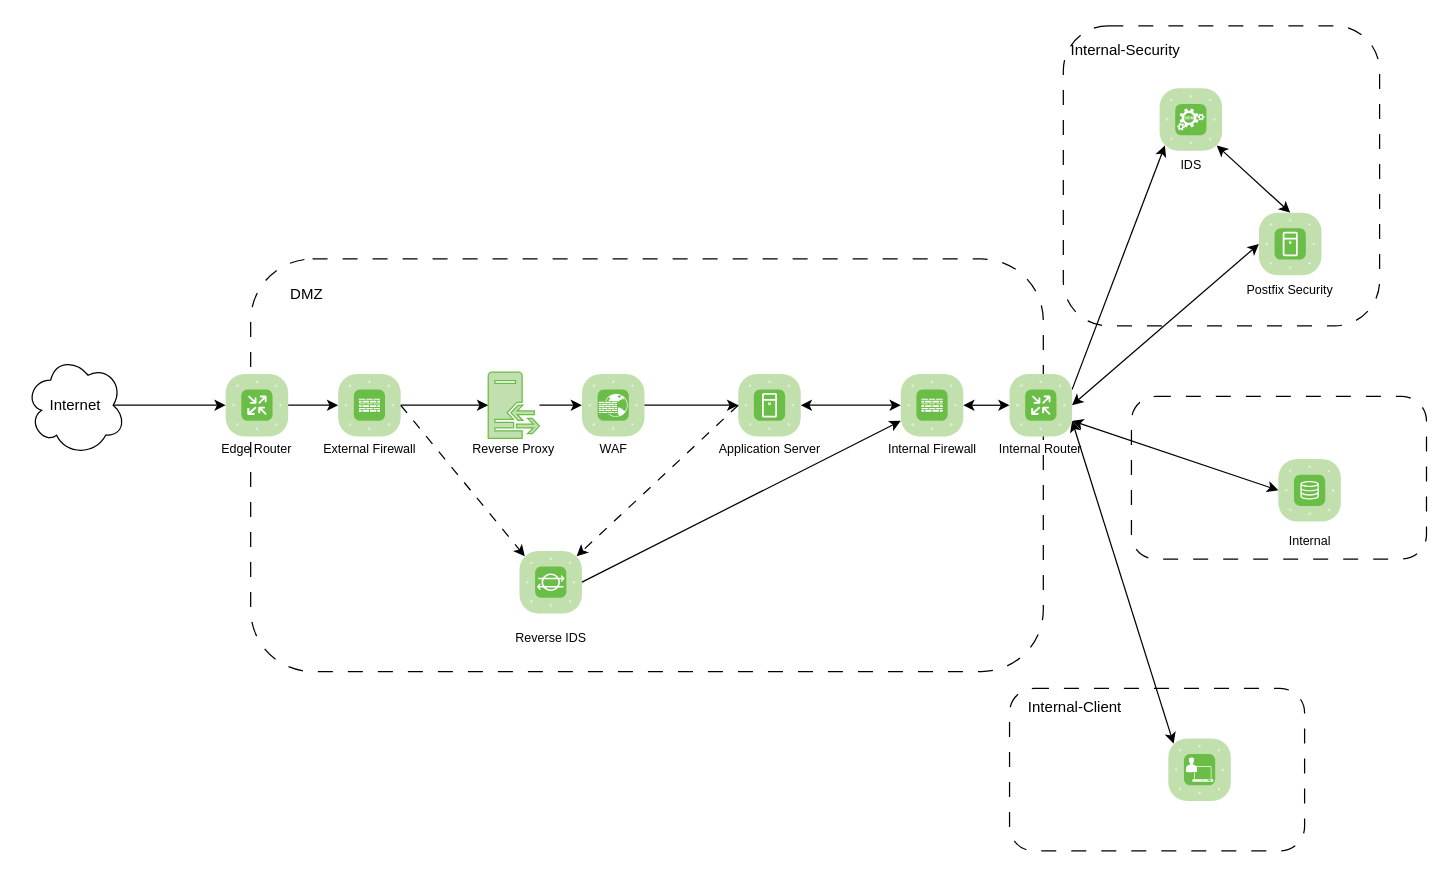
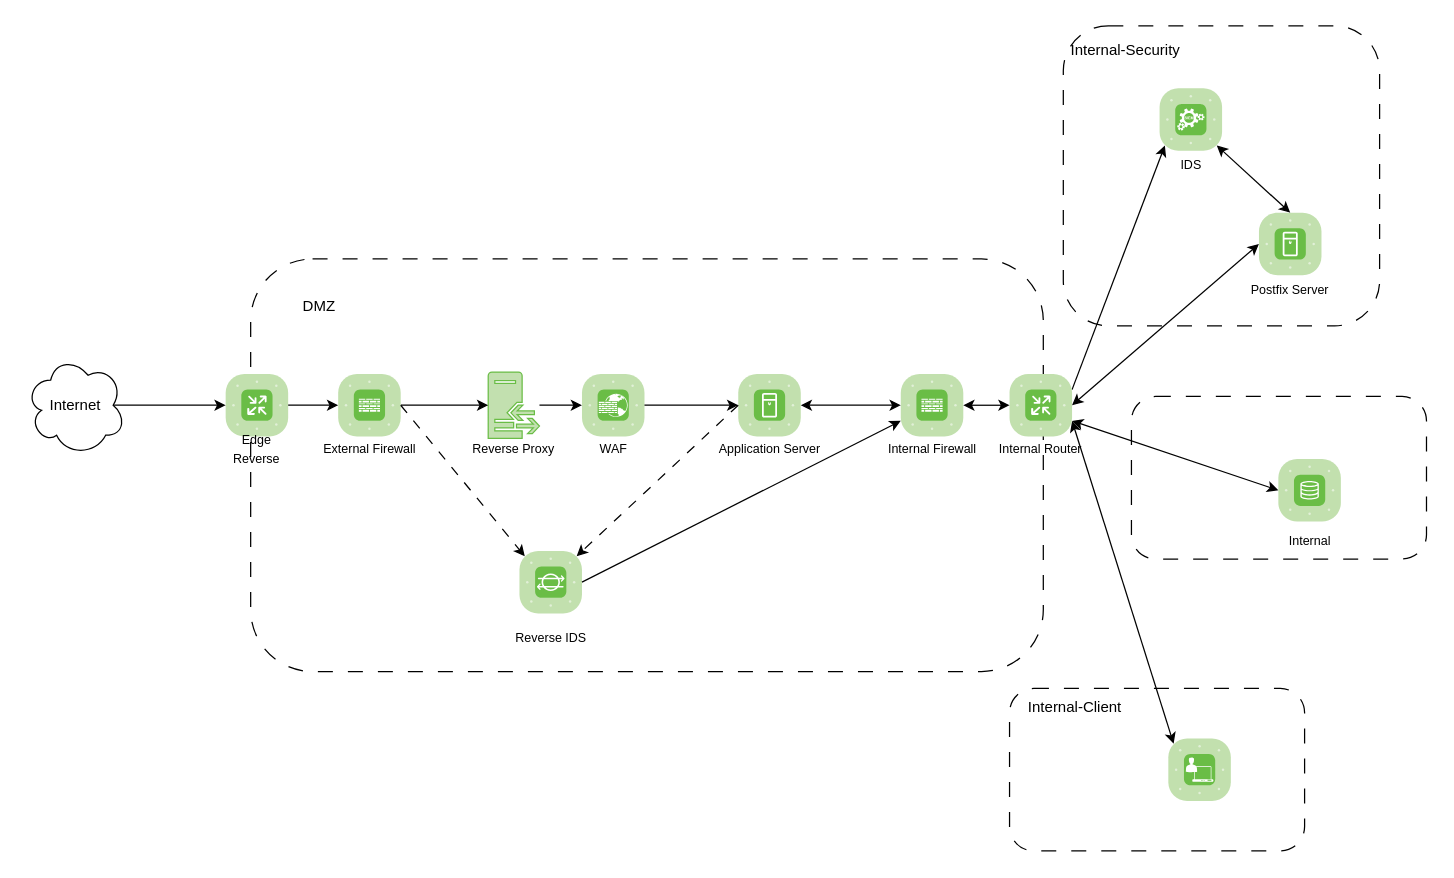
- <mxCell id="41" value="&lt;font style=&quot;font-size: 10px;&quot;&gt;Postfix Security&lt;/font&gt;" style="text;html=1;align=center;verticalAlign=middle;whiteSpace=wrap;rounded=0;" parent="1" vertex="1"><mxGeometry x="984" y="215.5" width="95" height="30" as="geometry" /></mxCell>
+ <mxCell id="41" value="&lt;font style=&quot;font-size: 10px;&quot;&gt;Postfix Server&lt;/font&gt;" style="text;html=1;align=center;verticalAlign=middle;whiteSpace=wrap;rounded=0;" parent="1" vertex="1"><mxGeometry x="984" y="215.5" width="95" height="30" as="geometry" /></mxCell>
- <mxCell id="29" value="DMZ" style="text;html=1;align=center;verticalAlign=middle;whiteSpace=wrap;rounded=0;fontStyle=0;fontSize=12;" parent="1" vertex="1"><mxGeometry x="215" y="219.5" width="60" height="30" as="geometry" /></mxCell>
+ <mxCell id="29" value="DMZ" style="text;html=1;align=center;verticalAlign=middle;whiteSpace=wrap;rounded=0;fontStyle=0;fontSize=12;" parent="1" vertex="1"><mxGeometry x="225" y="229.5" width="60" height="30" as="geometry" /></mxCell>
- <mxCell id="19" value="&lt;font style=&quot;font-size: 10px;&quot;&gt;Edge Router&lt;/font&gt;" style="text;html=1;align=center;verticalAlign=middle;whiteSpace=wrap;rounded=0;" parent="1" vertex="1"><mxGeometry x="175" y="343" width="60" height="30" as="geometry" /></mxCell>
+ <mxCell id="19" value="&lt;font style=&quot;font-size: 10px;&quot;&gt;Edge Reverse&lt;/font&gt;" style="text;html=1;align=center;verticalAlign=middle;whiteSpace=wrap;rounded=0;" parent="1" vertex="1"><mxGeometry x="175" y="343" width="60" height="30" as="geometry" /></mxCell>
